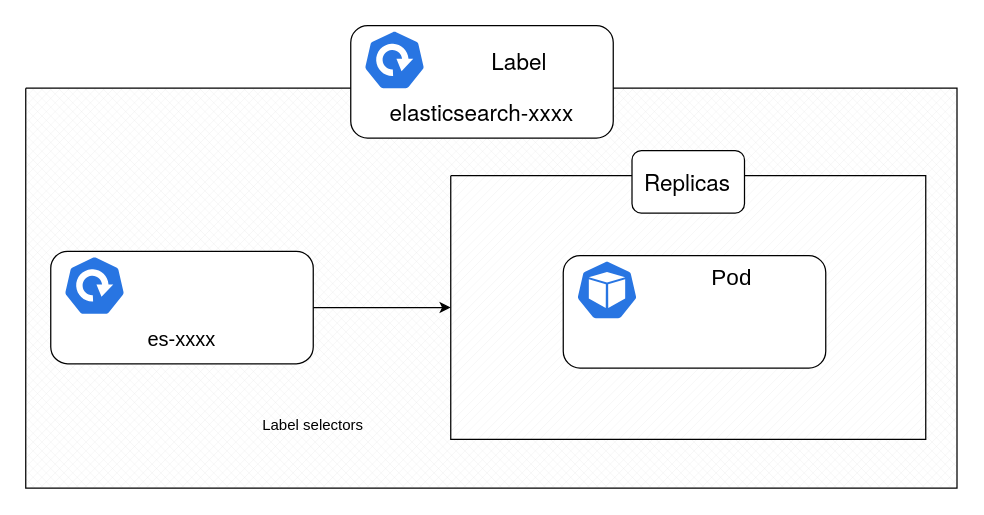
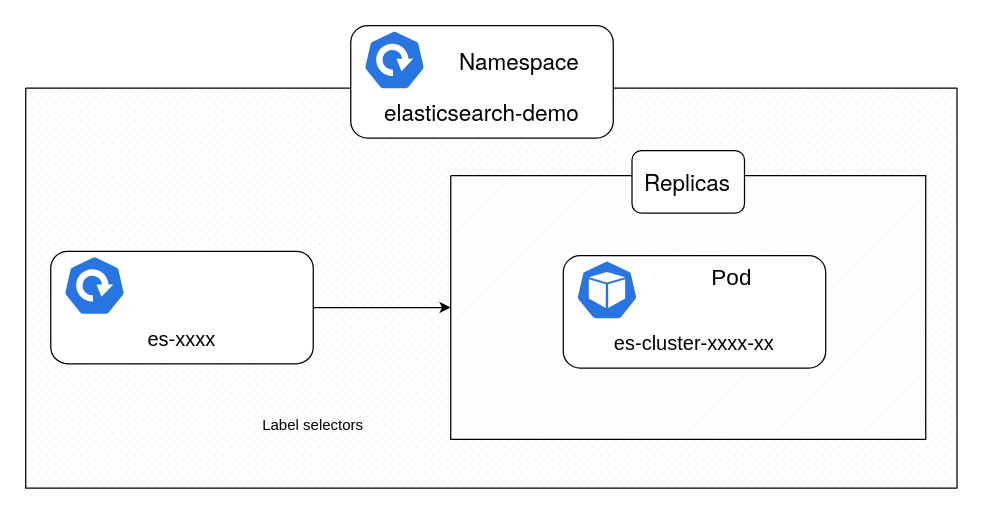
- <mxCell id="20" value="&lt;span style=&quot;font-family: &amp;#34;helvetica neue&amp;#34; , &amp;#34;helvetica&amp;#34; , &amp;#34;arial&amp;#34; , sans-serif ; font-size: 18px ; text-align: left ; background-color: rgb(255 , 255 , 255)&quot;&gt;Label&lt;/span&gt;" style="text;html=1;strokeColor=none;fillColor=none;align=center;verticalAlign=middle;whiteSpace=wrap;rounded=0;" parent="18" vertex="1"><mxGeometry x="70" y="17.5" width="130" height="20" as="geometry" /></mxCell>
+ <mxCell id="20" value="&lt;span style=&quot;font-family: &amp;#34;helvetica neue&amp;#34; , &amp;#34;helvetica&amp;#34; , &amp;#34;arial&amp;#34; , sans-serif ; font-size: 18px ; text-align: left ; background-color: rgb(255 , 255 , 255)&quot;&gt;Namespace&lt;/span&gt;" style="text;html=1;strokeColor=none;fillColor=none;align=center;verticalAlign=middle;whiteSpace=wrap;rounded=0;" parent="18" vertex="1"><mxGeometry x="70" y="17.5" width="130" height="20" as="geometry" /></mxCell>
- <mxCell id="21" value="&lt;div style=&quot;text-align: left&quot;&gt;&lt;span style=&quot;font-family: &amp;#34;helvetica neue&amp;#34; , &amp;#34;helvetica&amp;#34; , &amp;#34;arial&amp;#34; , sans-serif ; font-size: 18px ; background-color: rgb(255 , 255 , 255)&quot;&gt;elasticsearch-xxxx&lt;/span&gt;&lt;br&gt;&lt;/div&gt;" style="text;html=1;strokeColor=none;fillColor=none;align=center;verticalAlign=middle;whiteSpace=wrap;rounded=0;fontSize=16;" parent="18" vertex="1"><mxGeometry x="10" y="60" width="190" height="20" as="geometry" /></mxCell>
+ <mxCell id="21" value="&lt;div style=&quot;text-align: left&quot;&gt;&lt;span style=&quot;font-family: &amp;#34;helvetica neue&amp;#34; , &amp;#34;helvetica&amp;#34; , &amp;#34;arial&amp;#34; , sans-serif ; font-size: 18px ; background-color: rgb(255 , 255 , 255)&quot;&gt;elasticsearch-demo&lt;/span&gt;&lt;br&gt;&lt;/div&gt;" style="text;html=1;strokeColor=none;fillColor=none;align=center;verticalAlign=middle;whiteSpace=wrap;rounded=0;fontSize=16;" parent="18" vertex="1"><mxGeometry x="10" y="60" width="190" height="20" as="geometry" /></mxCell>
+ <mxCell id="16" value="&lt;div style=&quot;text-align: left&quot;&gt;es-cluster-xxxx-xx&lt;/div&gt;" style="text;html=1;strokeColor=none;fillColor=none;align=center;verticalAlign=middle;whiteSpace=wrap;rounded=0;fontSize=16;" parent="13" vertex="1"><mxGeometry x="10" y="60" width="190" height="20" as="geometry" /></mxCell>
